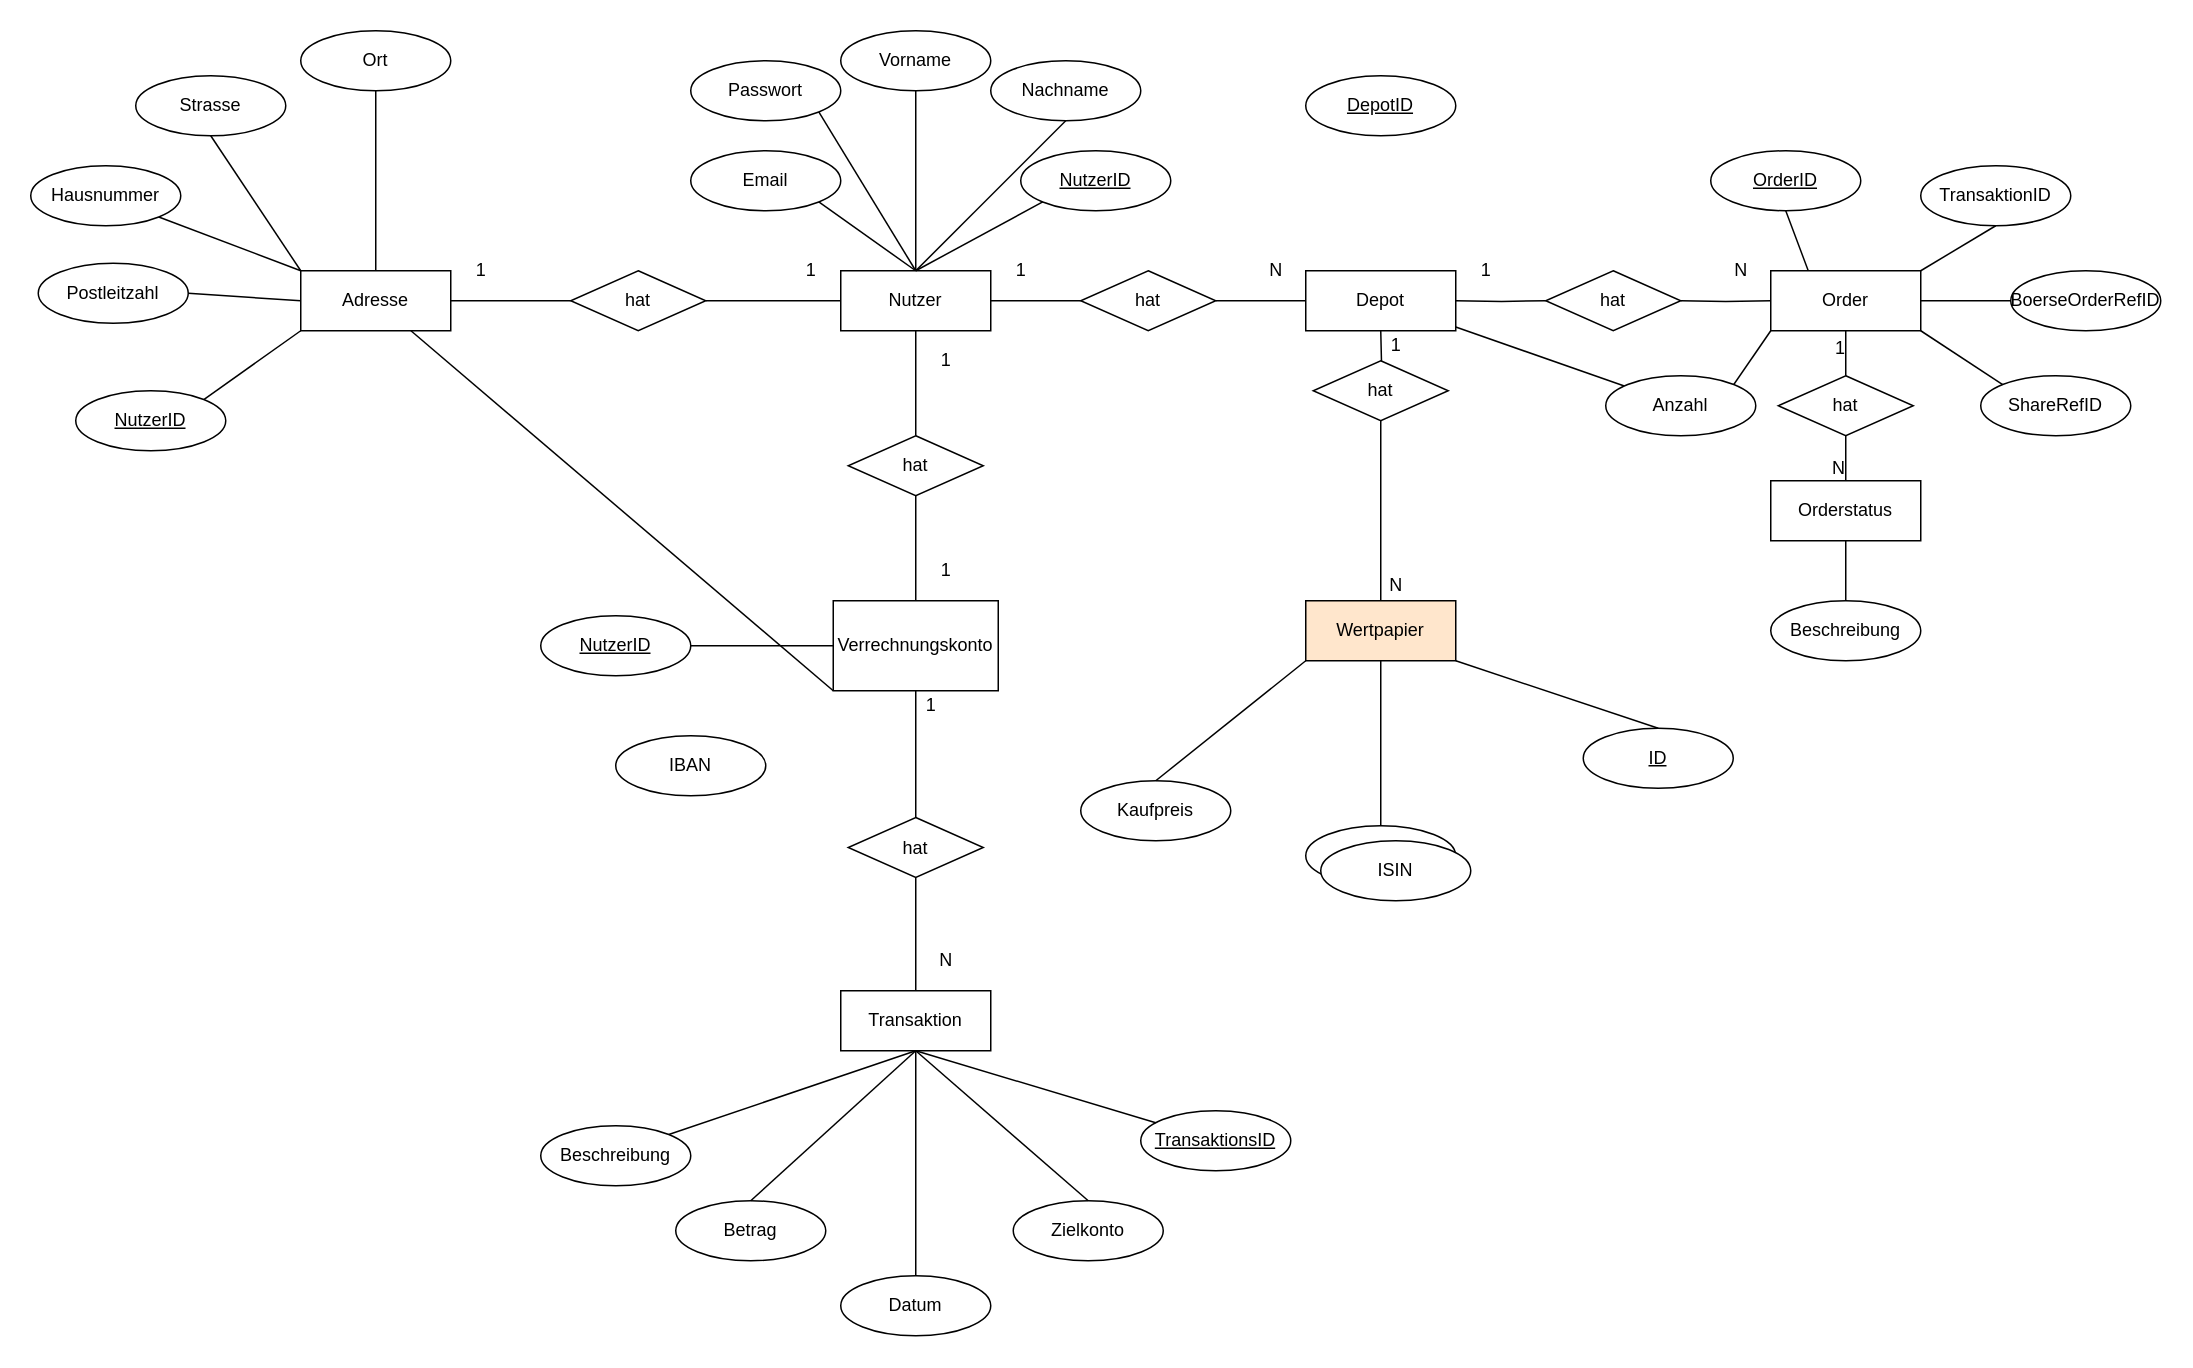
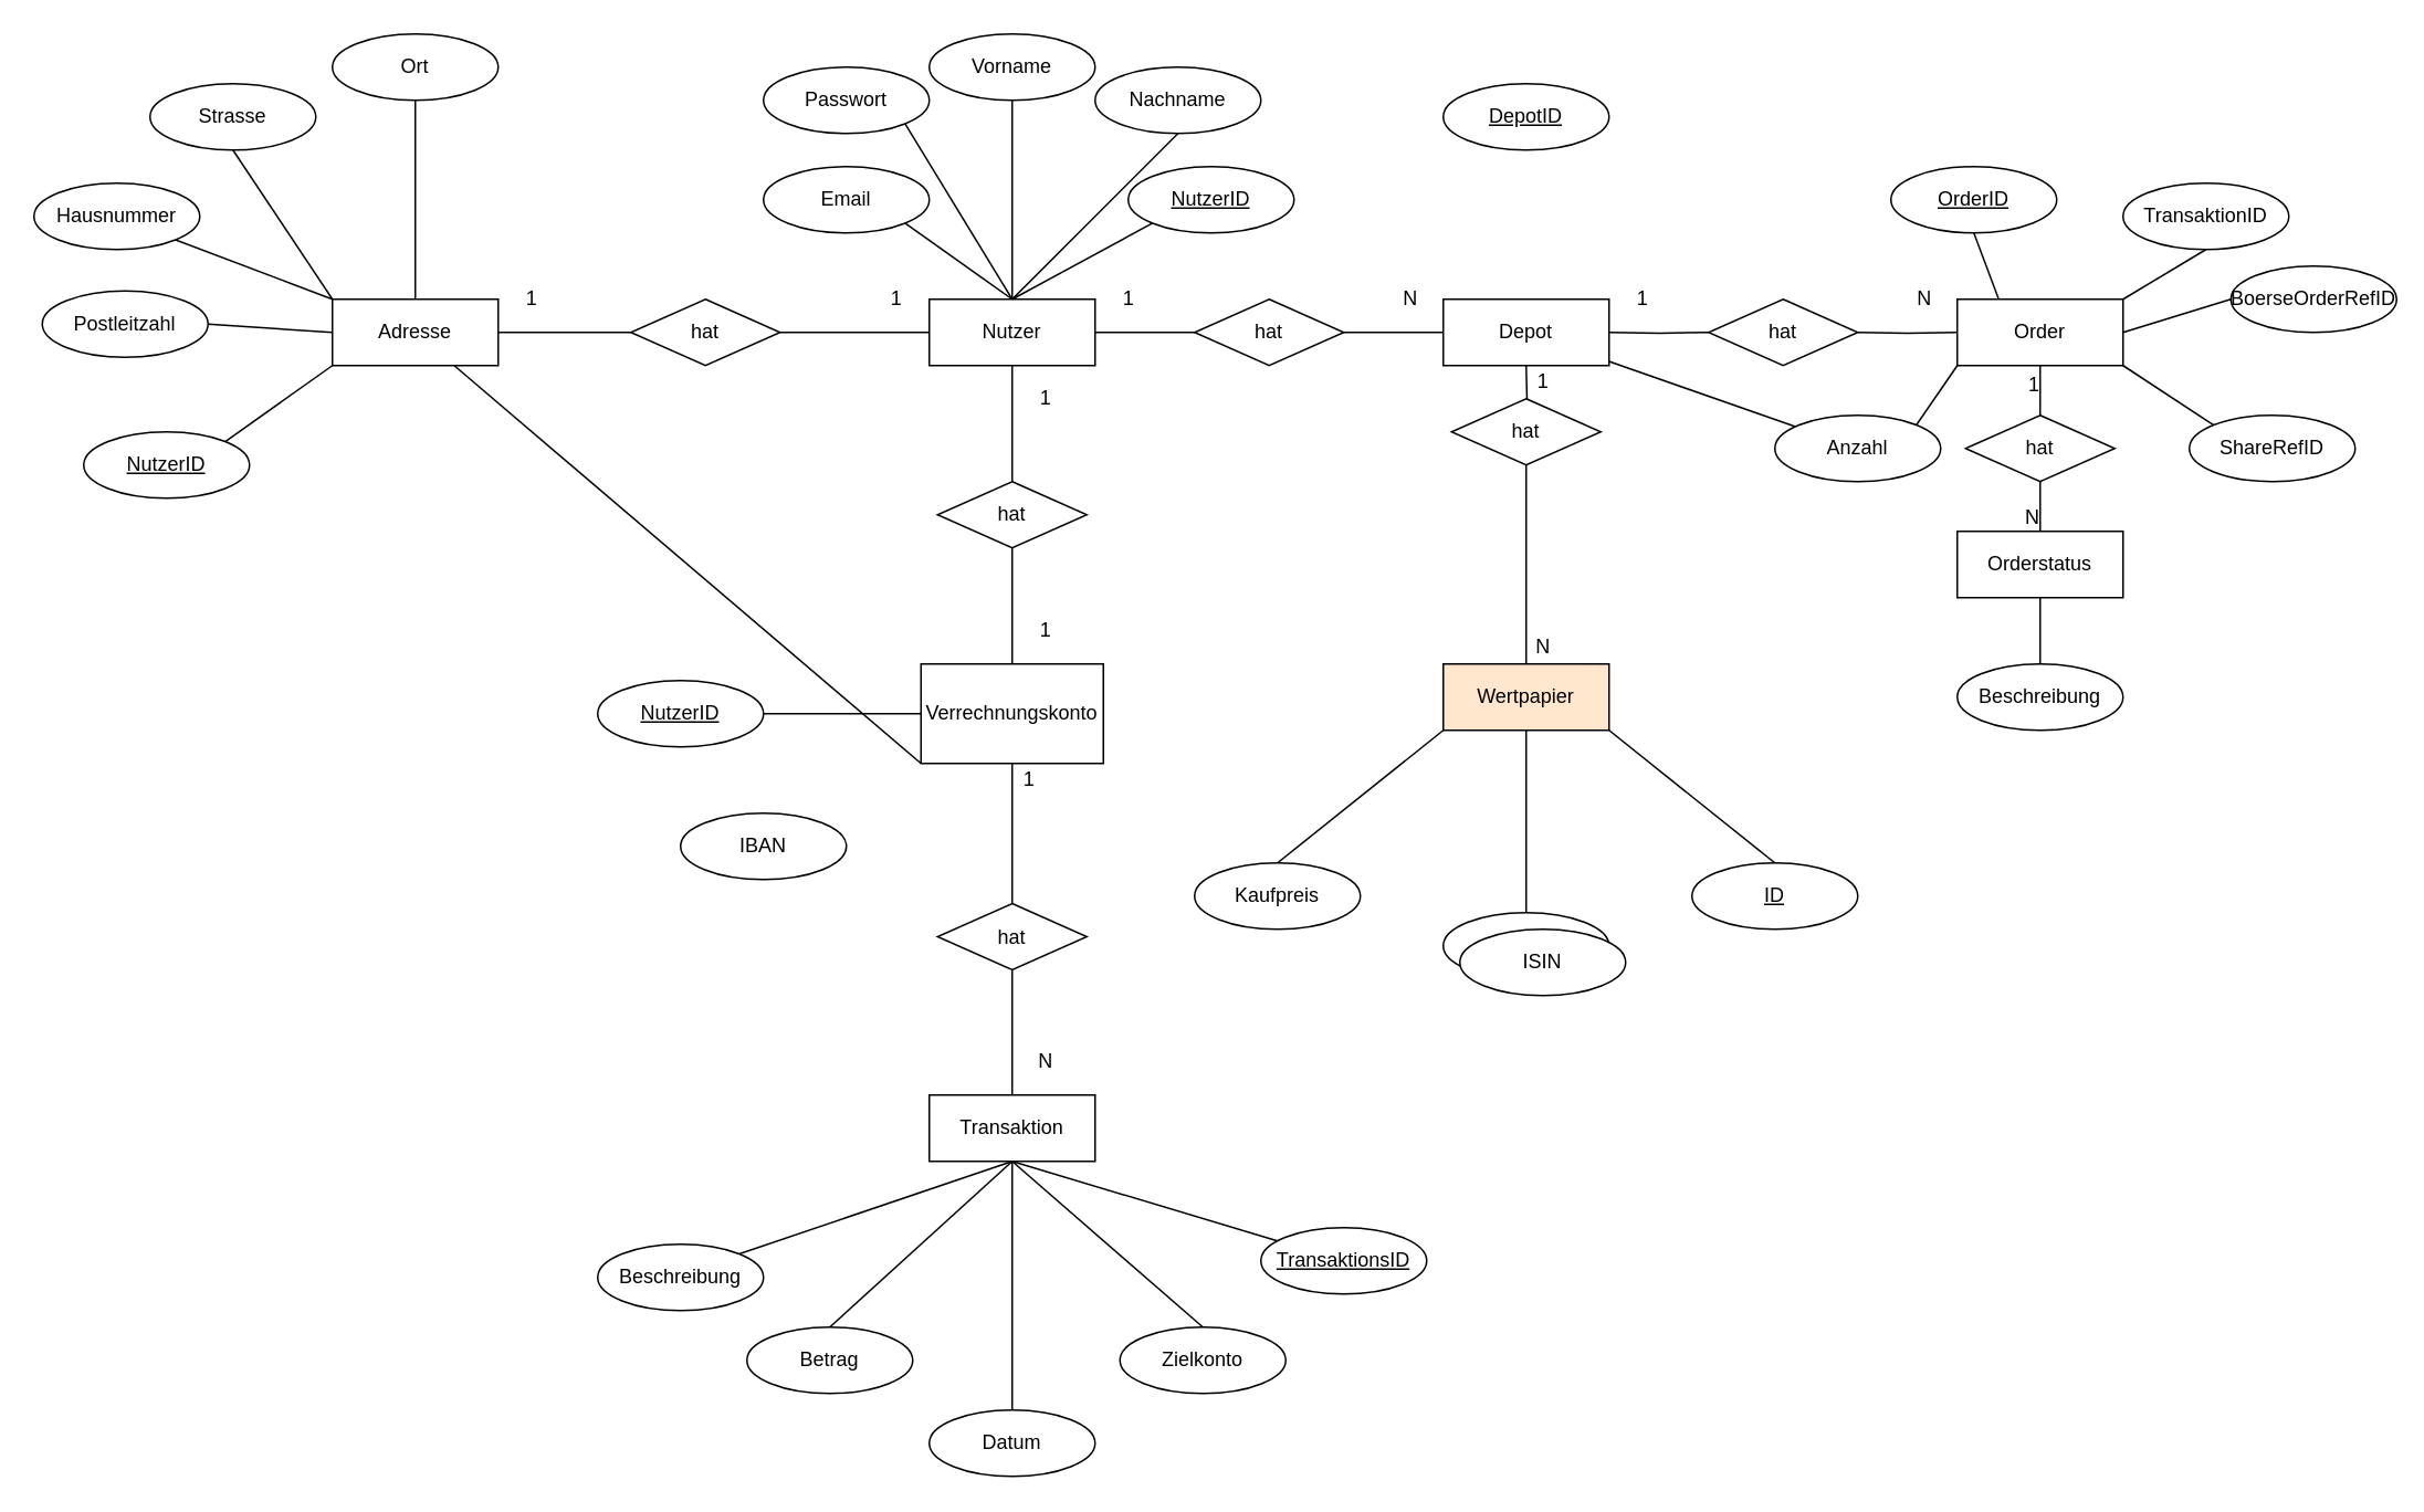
- <mxCell id="86" value="BoerseOrderRefID" style="ellipse;whiteSpace=wrap;html=1;align=center;" vertex="1" parent="1"><mxGeometry x="1340" y="180" width="100" height="40" as="geometry" /></mxCell>
+ <mxCell id="86" value="BoerseOrderRefID" style="ellipse;whiteSpace=wrap;html=1;align=center;" vertex="1" parent="1"><mxGeometry x="1345" y="160" width="100" height="40" as="geometry" /></mxCell>
- <mxCell id="42" value="ID" style="ellipse;whiteSpace=wrap;html=1;align=center;fontStyle=4;" parent="1" vertex="1"><mxGeometry x="1055" y="485" width="100" height="40" as="geometry" /></mxCell>
+ <mxCell id="42" value="ID" style="ellipse;whiteSpace=wrap;html=1;align=center;fontStyle=4;" parent="1" vertex="1"><mxGeometry x="1020" y="520" width="100" height="40" as="geometry" /></mxCell>
